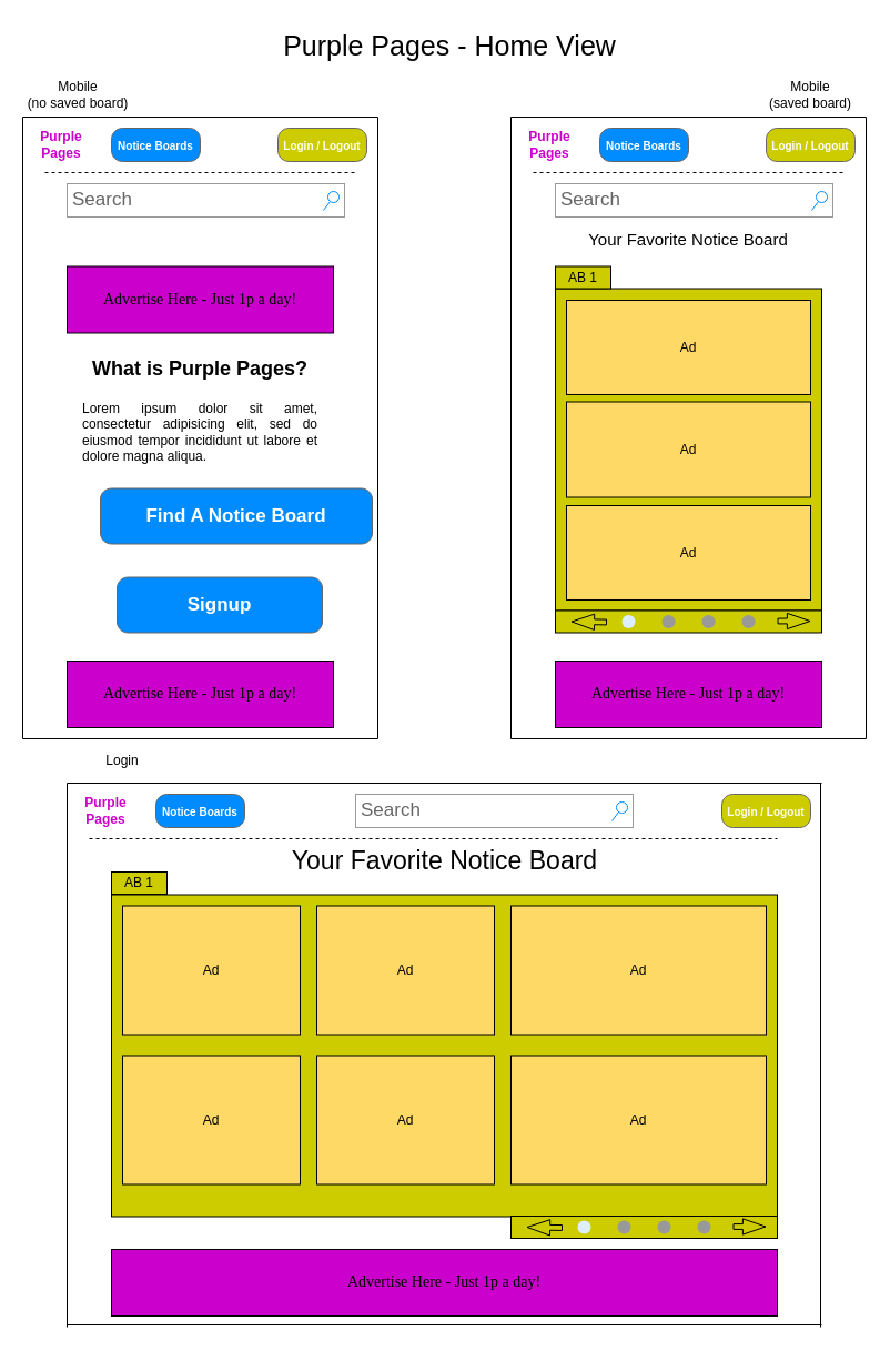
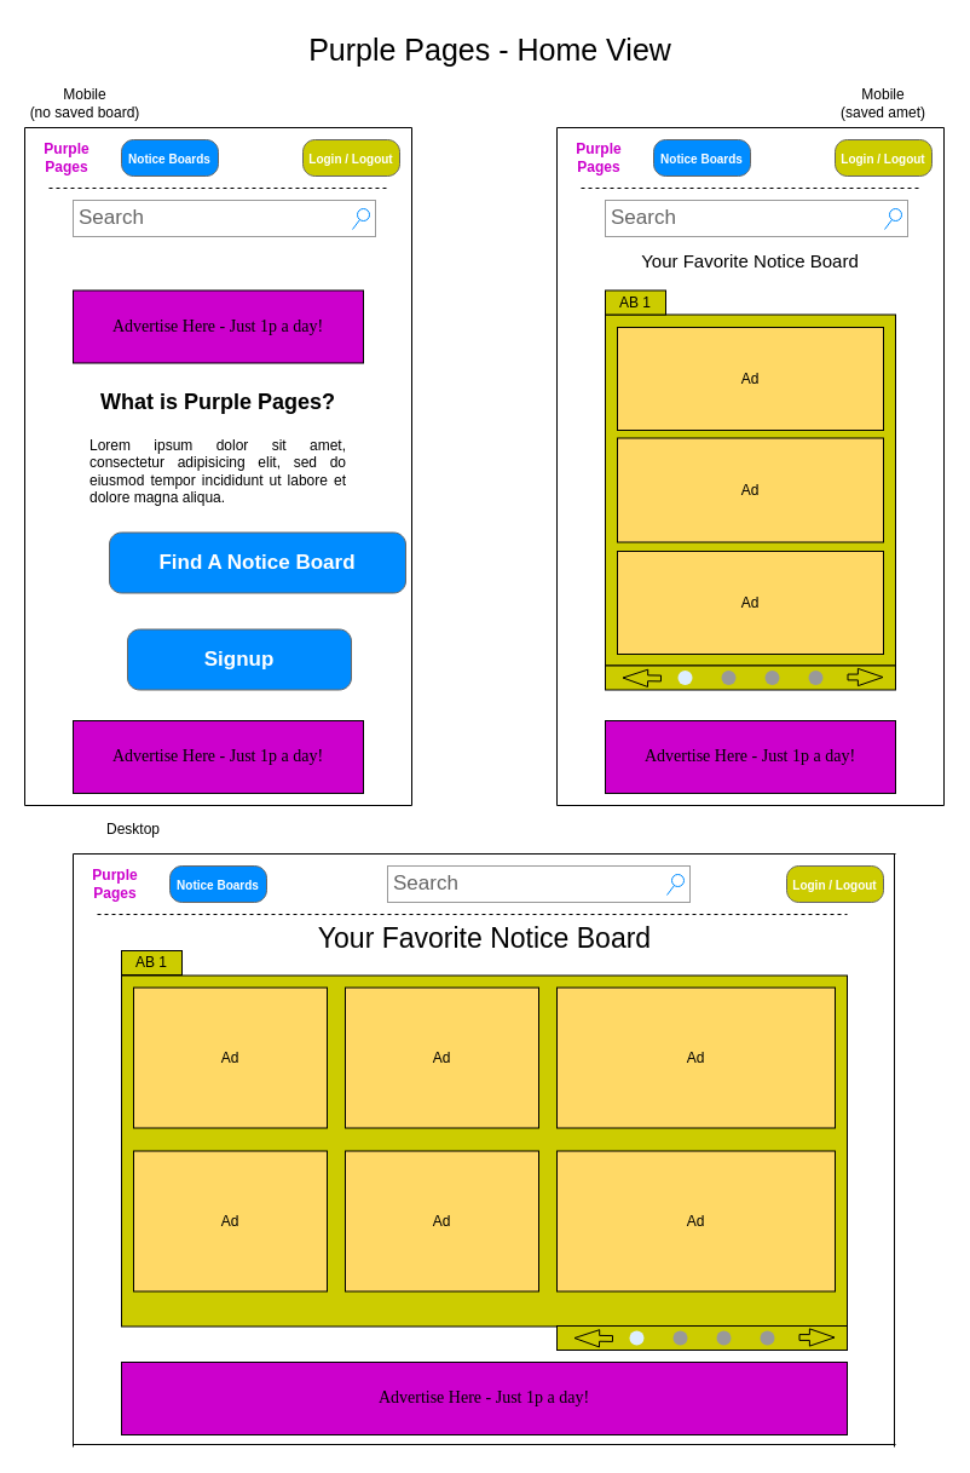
- <mxCell id="34" value="Mobile&lt;br&gt;(saved board)" style="text;html=1;strokeColor=none;fillColor=none;align=center;verticalAlign=middle;whiteSpace=wrap;rounded=0;" parent="1" vertex="1"><mxGeometry x="680" y="75" width="100" height="20" as="geometry" /></mxCell>
+ <mxCell id="34" value="Mobile&lt;br&gt;(saved amet)" style="text;html=1;strokeColor=none;fillColor=none;align=center;verticalAlign=middle;whiteSpace=wrap;rounded=0;" parent="1" vertex="1"><mxGeometry x="680" y="75" width="100" height="20" as="geometry" /></mxCell>
- <mxCell id="53" value="Login" style="text;html=1;strokeColor=none;fillColor=none;align=center;verticalAlign=middle;whiteSpace=wrap;rounded=0;" parent="1" vertex="1"><mxGeometry x="60" y="675" width="100" height="20" as="geometry" /></mxCell>
+ <mxCell id="53" value="Desktop" style="text;html=1;strokeColor=none;fillColor=none;align=center;verticalAlign=middle;whiteSpace=wrap;rounded=0;" parent="1" vertex="1"><mxGeometry x="60" y="675" width="100" height="20" as="geometry" /></mxCell>
